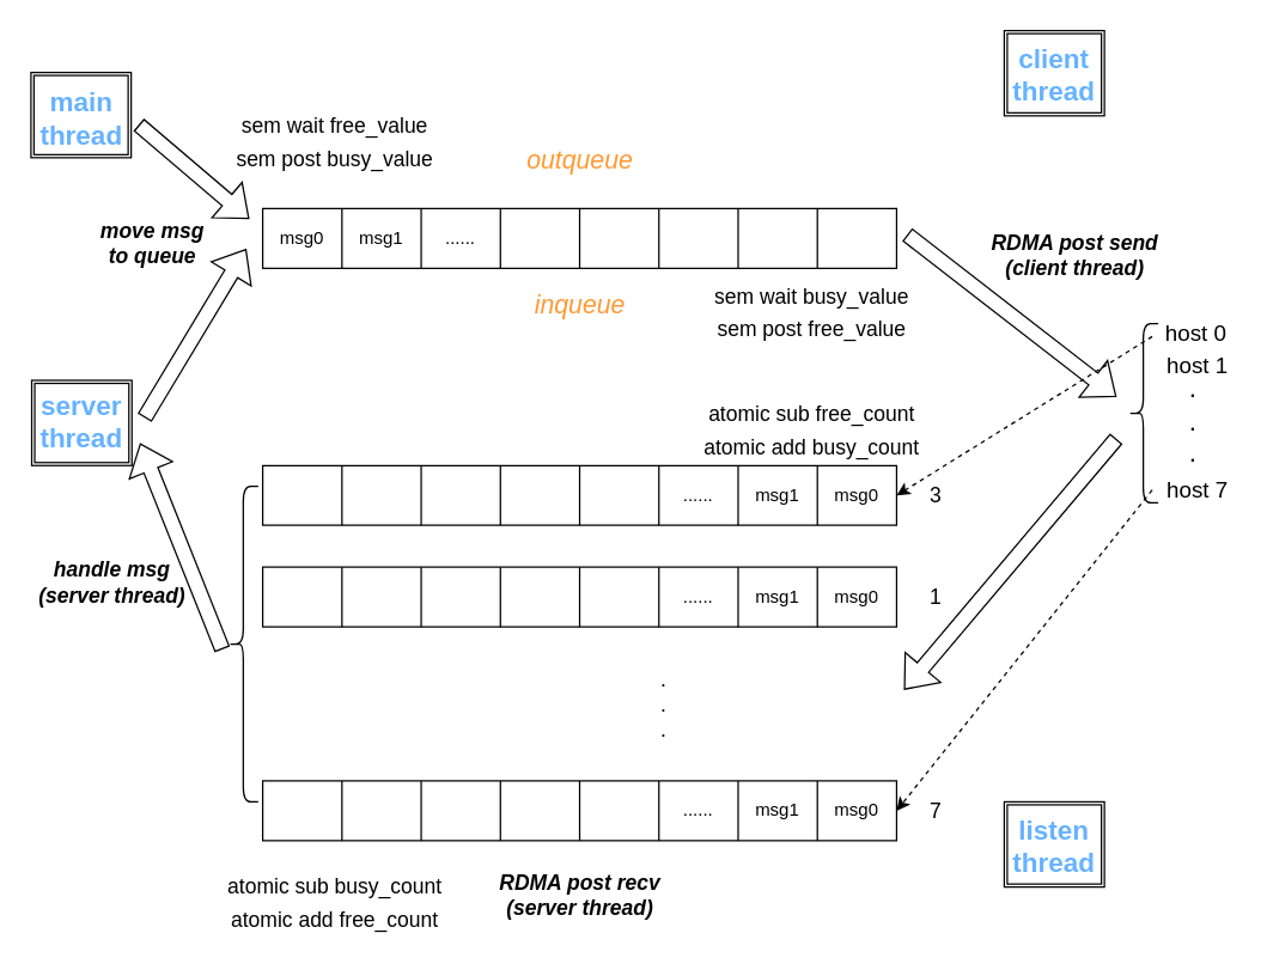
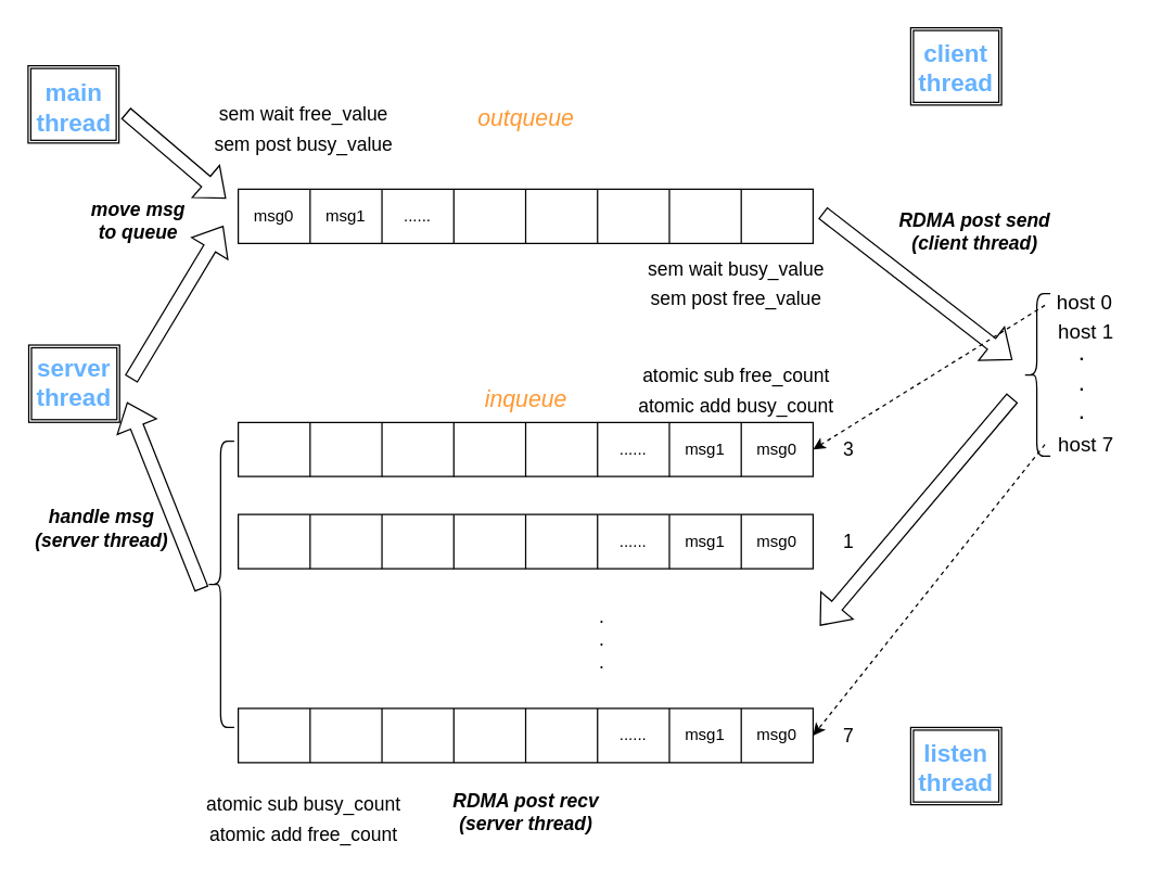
- <mxCell id="16" value="&lt;font style=&quot;font-size: 17px&quot; color=&quot;#ff9933&quot;&gt;&lt;i&gt;outqueue&lt;/i&gt;&lt;/font&gt;" style="text;html=1;align=center;verticalAlign=middle;resizable=0;points=[];autosize=1;strokeColor=none;fillColor=none;" vertex="1" parent="1"><mxGeometry x="346.5" y="98.5" width="81" height="19" as="geometry" /></mxCell>
+ <mxCell id="16" value="&lt;font style=&quot;font-size: 17px&quot; color=&quot;#ff9933&quot;&gt;&lt;i&gt;outqueue&lt;/i&gt;&lt;/font&gt;" style="text;html=1;align=center;verticalAlign=middle;resizable=0;points=[];autosize=1;strokeColor=none;fillColor=none;" vertex="1" parent="1"><mxGeometry x="346.5" y="78.5" width="81" height="19" as="geometry" /></mxCell>
- <mxCell id="63" value="&lt;font style=&quot;font-size: 17px&quot; color=&quot;#ff9933&quot;&gt;&lt;i&gt;inqueue&lt;/i&gt;&lt;/font&gt;" style="text;html=1;align=center;verticalAlign=middle;resizable=0;points=[];autosize=1;strokeColor=none;fillColor=none;" vertex="1" parent="1"><mxGeometry x="351.5" y="195" width="71" height="19" as="geometry" /></mxCell>
+ <mxCell id="63" value="&lt;font style=&quot;font-size: 17px&quot; color=&quot;#ff9933&quot;&gt;&lt;i&gt;inqueue&lt;/i&gt;&lt;/font&gt;" style="text;html=1;align=center;verticalAlign=middle;resizable=0;points=[];autosize=1;strokeColor=none;fillColor=none;" vertex="1" parent="1"><mxGeometry x="351.5" y="285" width="71" height="19" as="geometry" /></mxCell>
